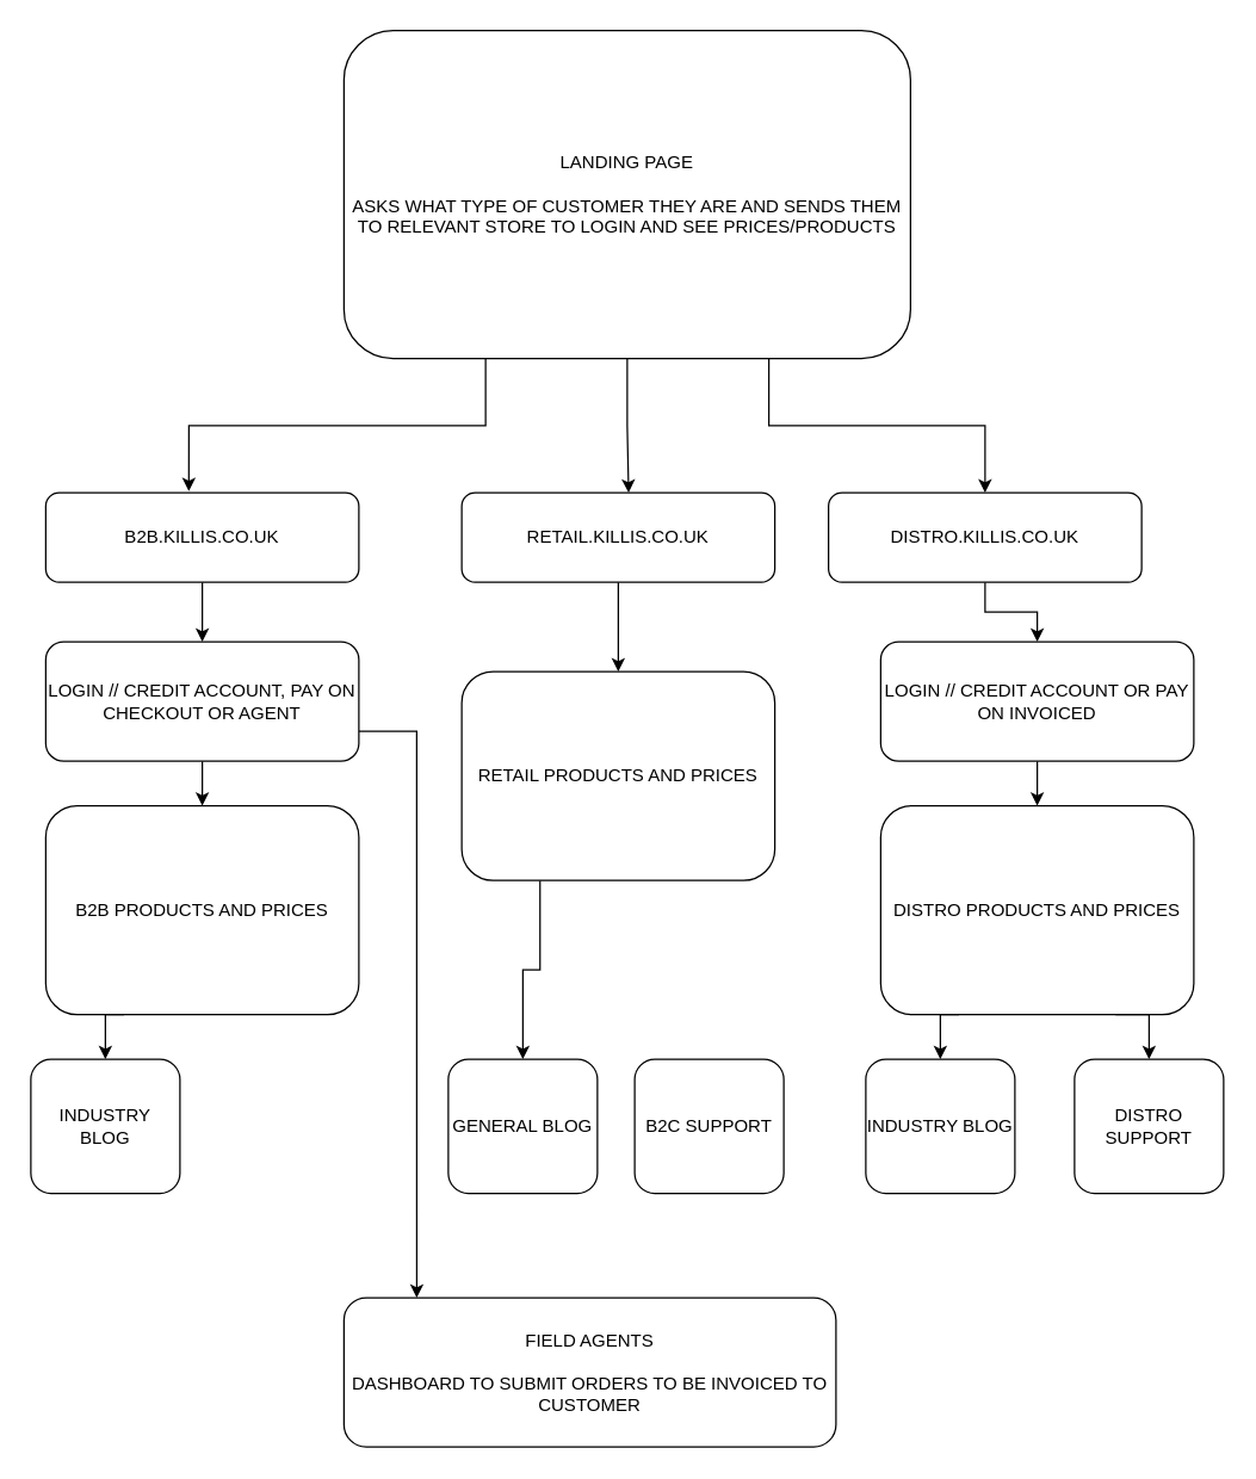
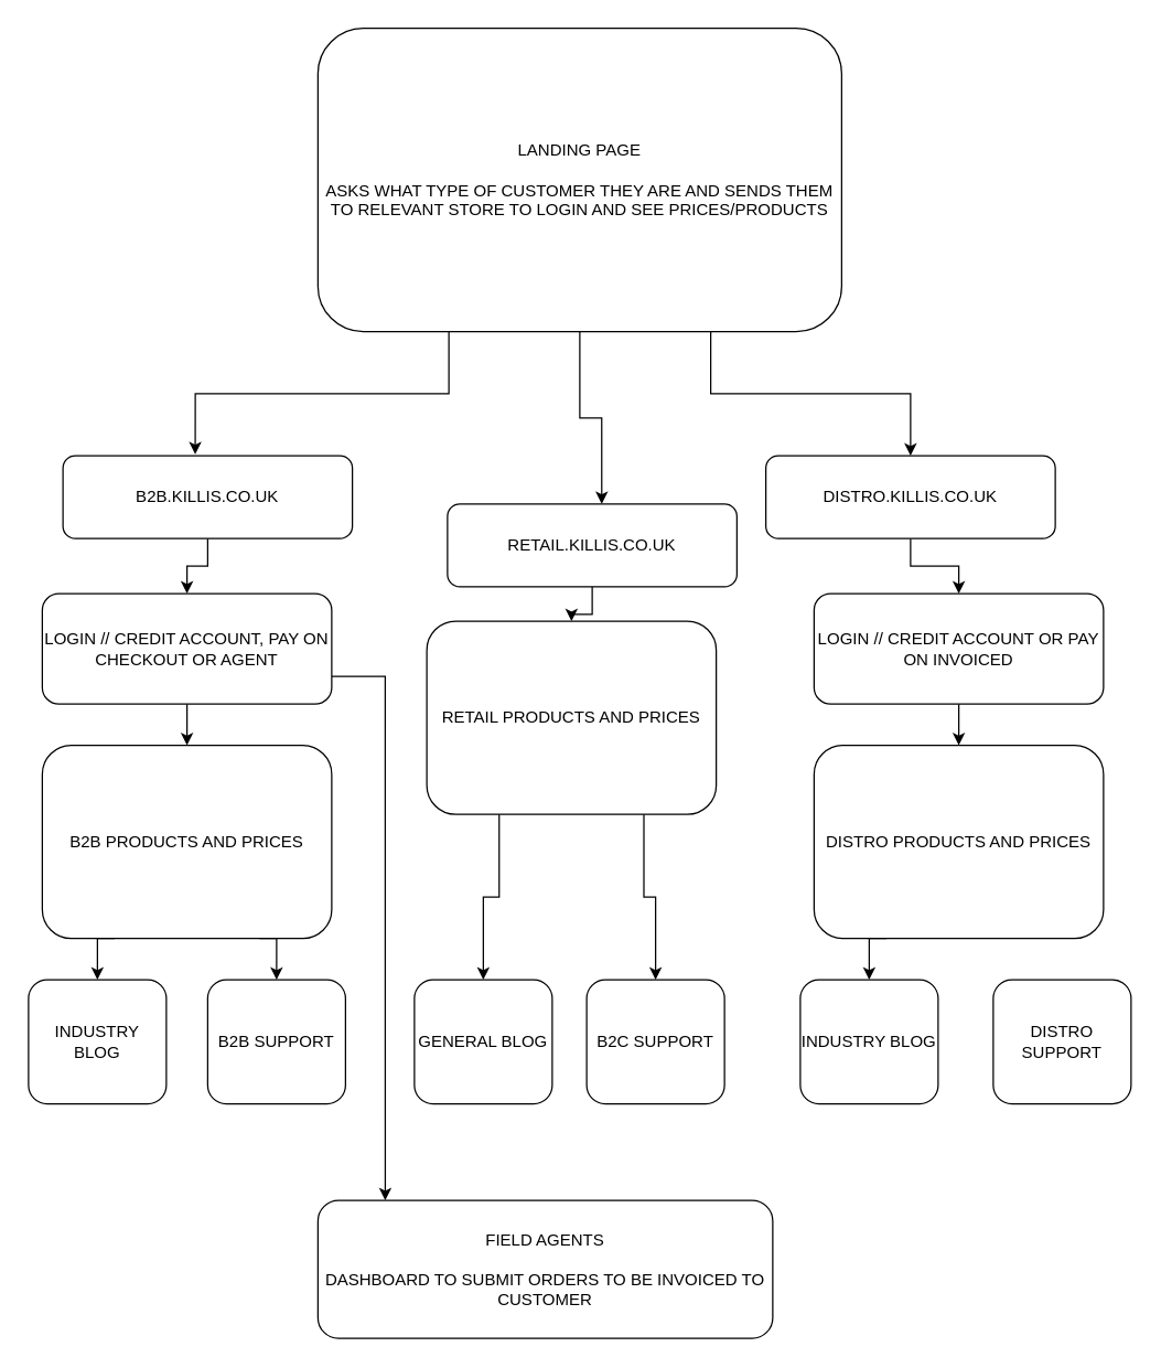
- <mxCell id="7" value="B2B.KILLIS.CO.UK" style="rounded=1;whiteSpace=wrap;html=1;" vertex="1" parent="1"><mxGeometry x="30" y="330" width="210" height="60" as="geometry" /></mxCell>
+ <mxCell id="7" value="B2B.KILLIS.CO.UK" style="rounded=1;whiteSpace=wrap;html=1;" vertex="1" parent="1"><mxGeometry x="45" y="330" width="210" height="60" as="geometry" /></mxCell>
- <mxCell id="9" value="RETAIL.KILLIS.CO.UK" style="rounded=1;whiteSpace=wrap;html=1;" vertex="1" parent="1"><mxGeometry x="309" y="330" width="210" height="60" as="geometry" /></mxCell>
+ <mxCell id="9" value="RETAIL.KILLIS.CO.UK" style="rounded=1;whiteSpace=wrap;html=1;" vertex="1" parent="1"><mxGeometry x="324" y="365" width="210" height="60" as="geometry" /></mxCell>
+ <mxCell id="16" style="edgeStyle=orthogonalEdgeStyle;rounded=0;orthogonalLoop=1;jettySize=auto;html=1;exitX=0.75;exitY=1;exitDx=0;exitDy=0;entryX=0.5;entryY=0;entryDx=0;entryDy=0;" edge="1" parent="1" source="17" target="24"><mxGeometry relative="1" as="geometry" /></mxCell>
+ <mxCell id="13" style="edgeStyle=orthogonalEdgeStyle;rounded=0;orthogonalLoop=1;jettySize=auto;html=1;exitX=0.75;exitY=1;exitDx=0;exitDy=0;entryX=0.5;entryY=0;entryDx=0;entryDy=0;" edge="1" parent="1" source="14" target="22"><mxGeometry relative="1" as="geometry" /></mxCell>
- <mxCell id="19" style="edgeStyle=orthogonalEdgeStyle;rounded=0;orthogonalLoop=1;jettySize=auto;html=1;exitX=0.75;exitY=1;exitDx=0;exitDy=0;entryX=0.5;entryY=0;entryDx=0;entryDy=0;" edge="1" parent="1" source="20" target="26"><mxGeometry relative="1" as="geometry" /></mxCell>
+ <mxCell id="22" value="B2B SUPPORT" style="rounded=1;whiteSpace=wrap;html=1;" vertex="1" parent="1"><mxGeometry x="150" y="710" width="100" height="90" as="geometry" /></mxCell>
